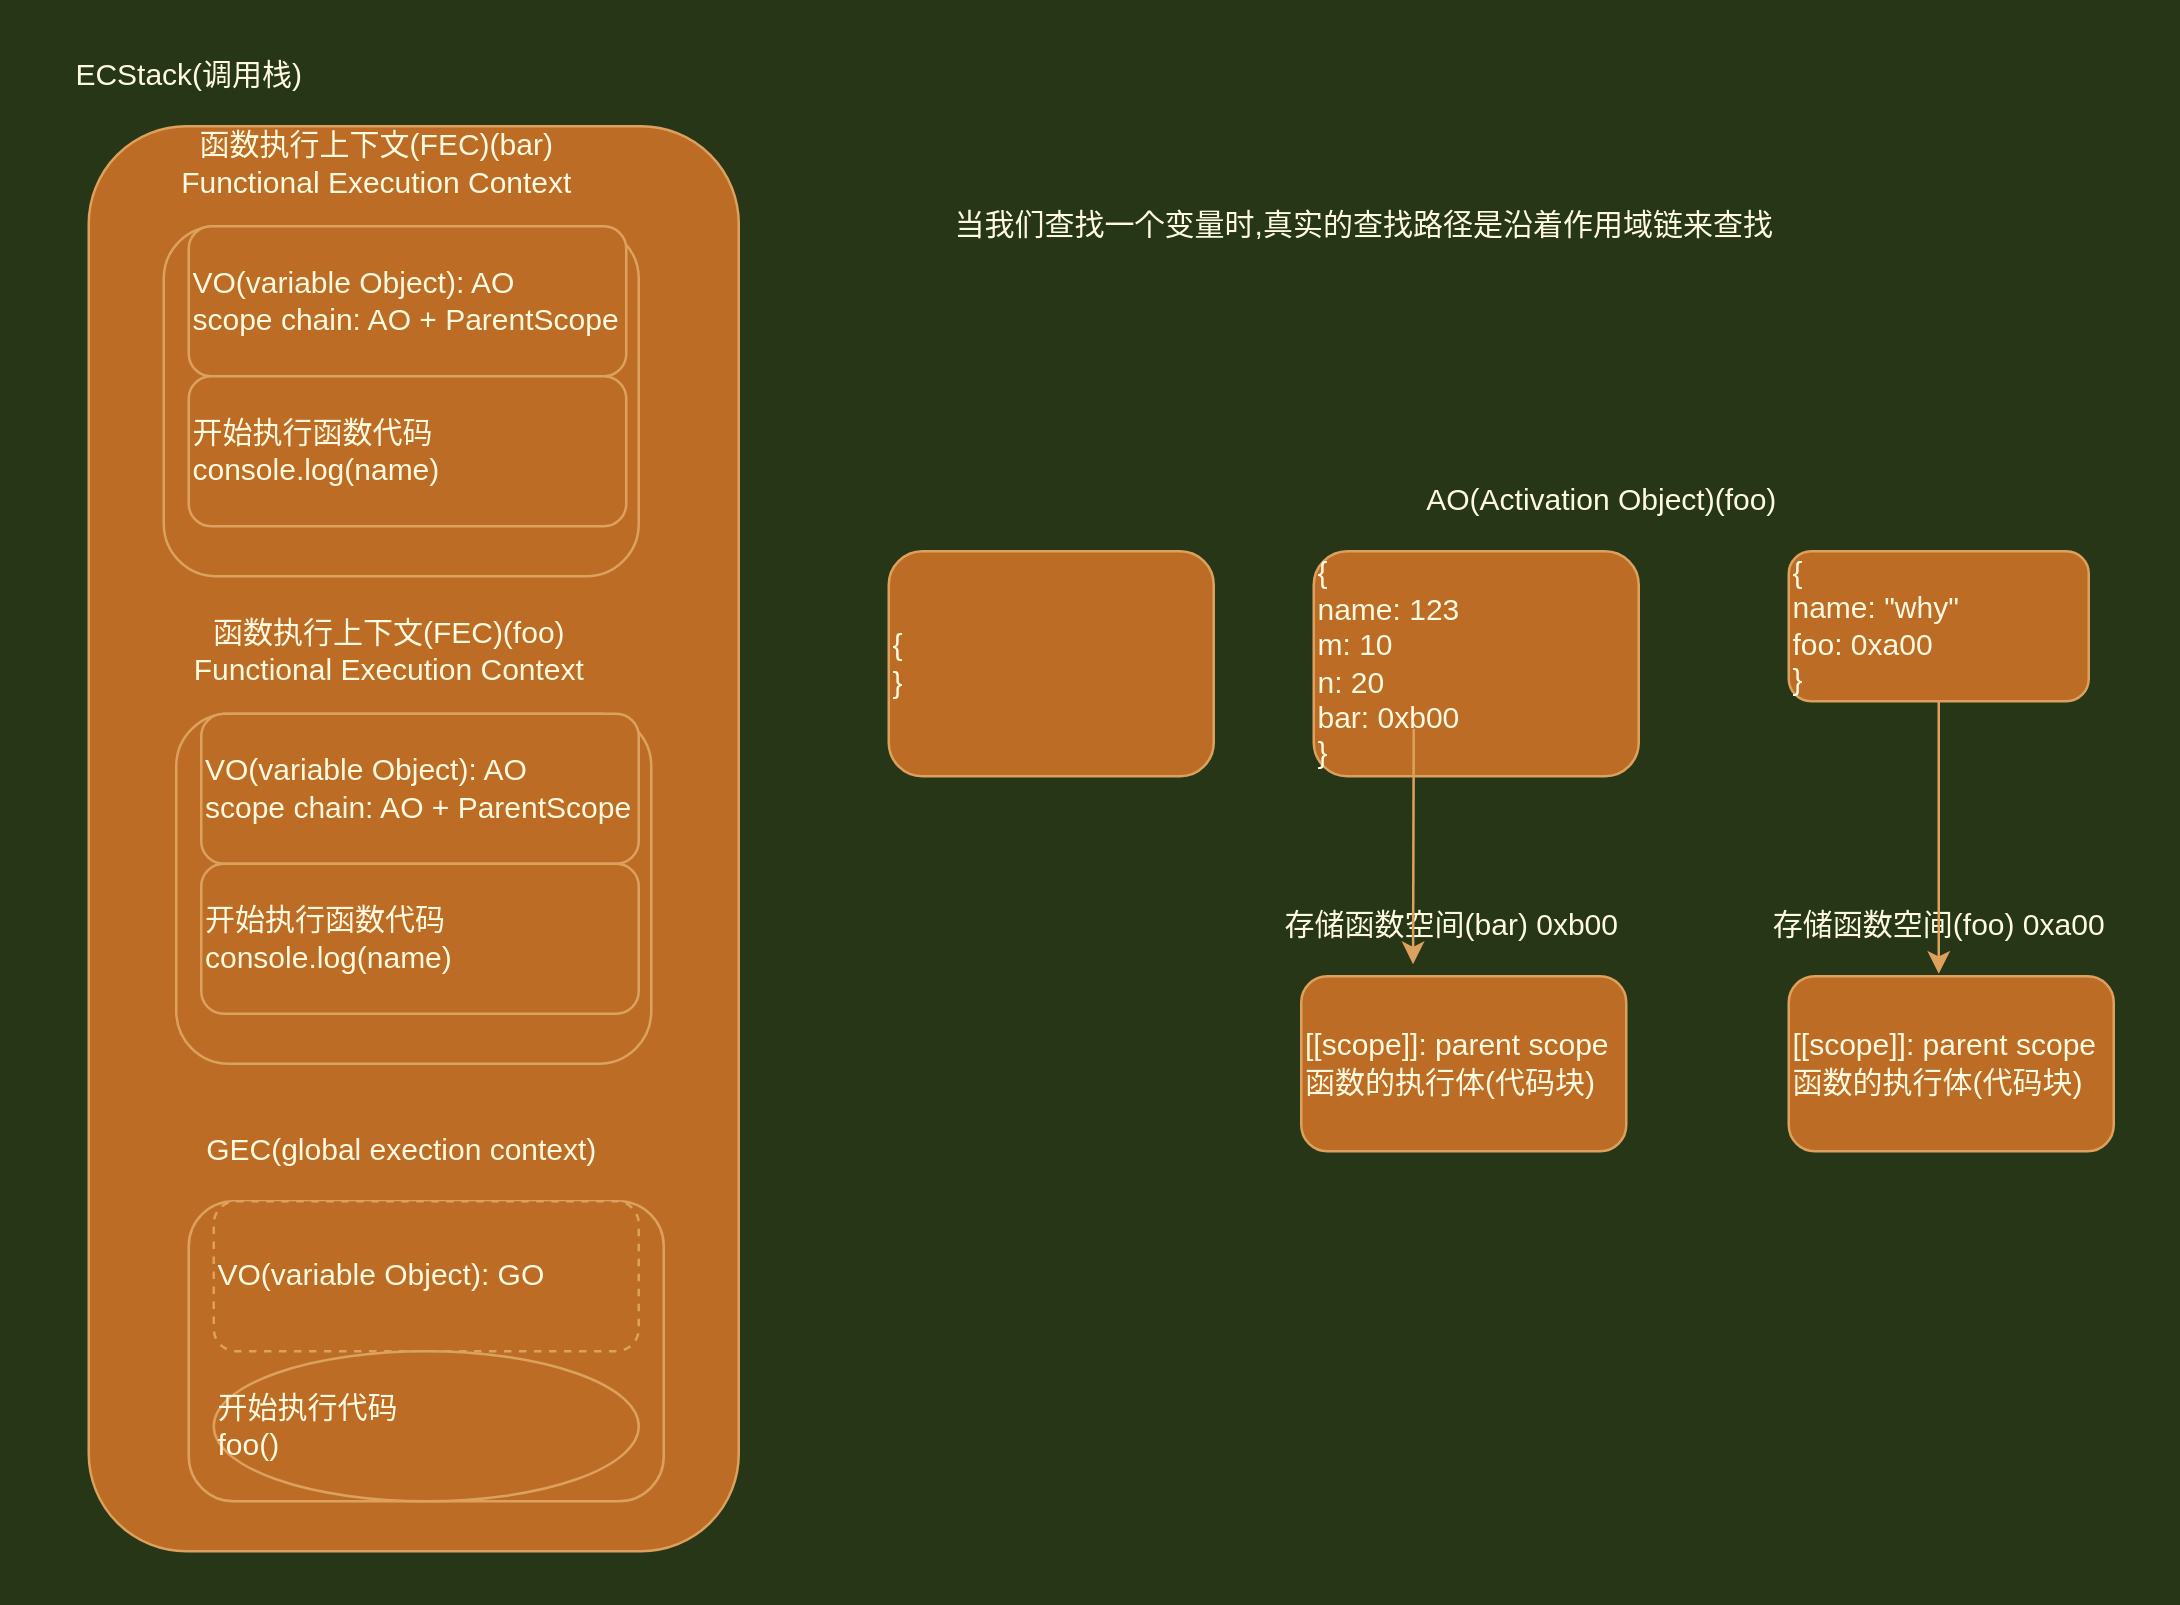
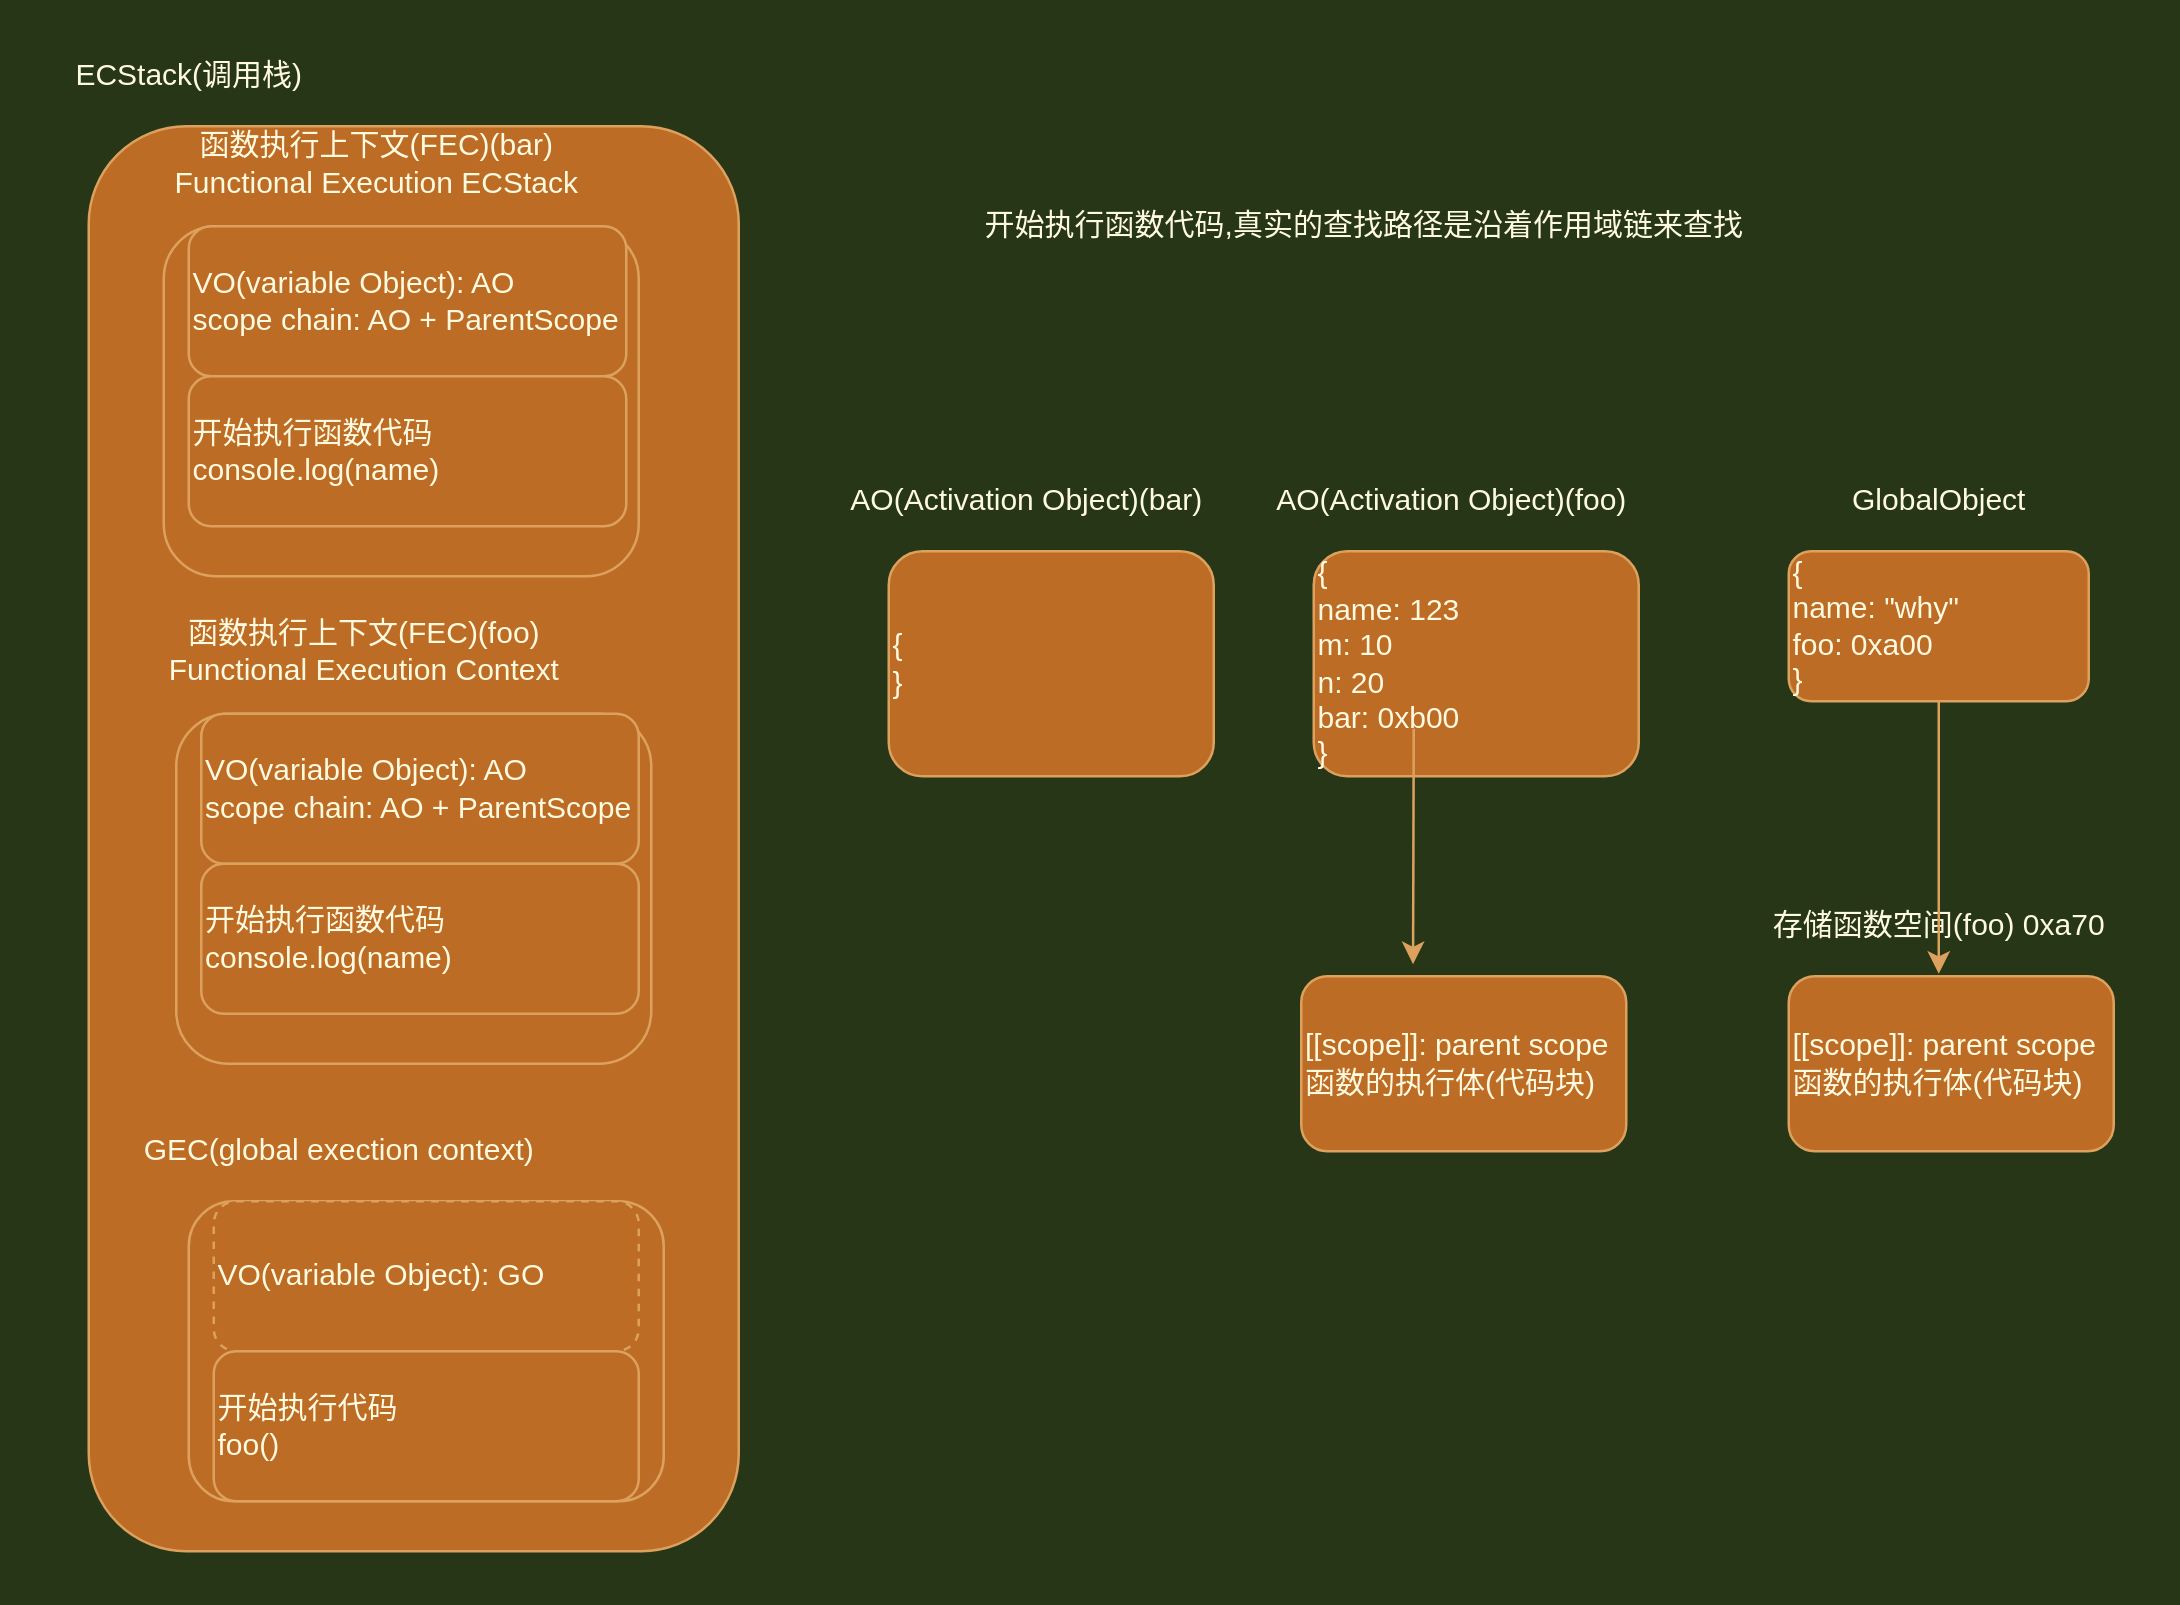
- <mxCell id="24" value="函数执行上下文(FEC)(bar)&lt;br&gt;Functional Execution Context" style="text;html=1;align=center;verticalAlign=middle;resizable=0;points=[];autosize=1;strokeColor=none;fontColor=#FEFAE0;rounded=1;" parent="1" vertex="1"><mxGeometry x="65" y="50" width="170" height="30" as="geometry" /></mxCell>
+ <mxCell id="24" value="函数执行上下文(FEC)(bar)&lt;br&gt;Functional Execution ECStack" style="text;html=1;align=center;verticalAlign=middle;resizable=0;points=[];autosize=1;strokeColor=none;fontColor=#FEFAE0;rounded=1;" parent="1" vertex="1"><mxGeometry x="65" y="50" width="170" height="30" as="geometry" /></mxCell>
- <mxCell id="19" value="当我们查找一个变量时,真实的查找路径是沿着作用域链来查找" style="text;html=1;align=center;verticalAlign=middle;resizable=0;points=[];autosize=1;strokeColor=none;fontColor=#FEFAE0;rounded=1;" parent="1" vertex="1"><mxGeometry x="375" y="80" width="340" height="20" as="geometry" /></mxCell>
+ <mxCell id="19" value="开始执行函数代码,真实的查找路径是沿着作用域链来查找" style="text;html=1;align=center;verticalAlign=middle;resizable=0;points=[];autosize=1;strokeColor=none;fontColor=#FEFAE0;rounded=1;" parent="1" vertex="1"><mxGeometry x="375" y="80" width="340" height="20" as="geometry" /></mxCell>
+ <mxCell id="28" value="AO(Activation Object)(bar)" style="text;html=1;align=center;verticalAlign=middle;resizable=0;points=[];autosize=1;strokeColor=none;fontColor=#FEFAE0;rounded=1;" parent="1" vertex="1"><mxGeometry x="330" y="190" width="160" height="20" as="geometry" /></mxCell>
- <mxCell id="17" value="AO(Activation Object)(foo)" style="text;html=1;align=center;verticalAlign=middle;resizable=0;points=[];autosize=1;strokeColor=none;fontColor=#FEFAE0;rounded=1;" parent="1" vertex="1"><mxGeometry x="560" y="190" width="160" height="20" as="geometry" /></mxCell>
+ <mxCell id="17" value="AO(Activation Object)(foo)" style="text;html=1;align=center;verticalAlign=middle;resizable=0;points=[];autosize=1;strokeColor=none;fontColor=#FEFAE0;rounded=1;" parent="1" vertex="1"><mxGeometry x="500" y="190" width="160" height="20" as="geometry" /></mxCell>
+ <mxCell id="9" value="GlobalObject" style="text;html=1;align=center;verticalAlign=middle;resizable=0;points=[];autosize=1;strokeColor=none;fontColor=#FEFAE0;rounded=1;" parent="1" vertex="1"><mxGeometry x="735" y="190" width="80" height="20" as="geometry" /></mxCell>
- <mxCell id="14" value="函数执行上下文(FEC)(foo)&lt;br&gt;Functional Execution Context" style="text;html=1;align=center;verticalAlign=middle;resizable=0;points=[];autosize=1;strokeColor=none;fontColor=#FEFAE0;rounded=1;" parent="1" vertex="1"><mxGeometry x="70" y="245" width="170" height="30" as="geometry" /></mxCell>
+ <mxCell id="14" value="函数执行上下文(FEC)(foo)&lt;br&gt;Functional Execution Context" style="text;html=1;align=center;verticalAlign=middle;resizable=0;points=[];autosize=1;strokeColor=none;fontColor=#FEFAE0;rounded=1;" parent="1" vertex="1"><mxGeometry x="60" y="245" width="170" height="30" as="geometry" /></mxCell>
- <mxCell id="21" value="存储函数空间(bar) 0xb00" style="text;html=1;align=center;verticalAlign=middle;resizable=0;points=[];autosize=1;strokeColor=none;fontColor=#FEFAE0;rounded=1;" parent="1" vertex="1"><mxGeometry x="505" y="360" width="150" height="20" as="geometry" /></mxCell>
- <mxCell id="11" value="存储函数空间(foo) 0xa00" style="text;html=1;align=center;verticalAlign=middle;resizable=0;points=[];autosize=1;strokeColor=none;fontColor=#FEFAE0;rounded=1;" parent="1" vertex="1"><mxGeometry x="700" y="360" width="150" height="20" as="geometry" /></mxCell>
+ <mxCell id="11" value="存储函数空间(foo) 0xa70" style="text;html=1;align=center;verticalAlign=middle;resizable=0;points=[];autosize=1;strokeColor=none;fontColor=#FEFAE0;rounded=1;" parent="1" vertex="1"><mxGeometry x="700" y="360" width="150" height="20" as="geometry" /></mxCell>
- <mxCell id="5" value="GEC(global exection context)" style="text;html=1;align=center;verticalAlign=middle;resizable=0;points=[];autosize=1;strokeColor=none;fontColor=#FEFAE0;rounded=1;" parent="1" vertex="1"><mxGeometry x="75" y="450" width="170" height="20" as="geometry" /></mxCell>
+ <mxCell id="5" value="GEC(global exection context)" style="text;html=1;align=center;verticalAlign=middle;resizable=0;points=[];autosize=1;strokeColor=none;fontColor=#FEFAE0;rounded=1;" parent="1" vertex="1"><mxGeometry x="50" y="450" width="170" height="20" as="geometry" /></mxCell>
- <mxCell id="7" value="开始执行代码&lt;br&gt;foo()" style="ellipse;whiteSpace=wrap;html=1;align=left;fillColor=#BC6C25;strokeColor=#DDA15E;fontColor=#FEFAE0;" parent="1" vertex="1"><mxGeometry x="85" y="540" width="170" height="60" as="geometry" /></mxCell>
+ <mxCell id="7" value="开始执行代码&lt;br&gt;foo()" style="whiteSpace=wrap;html=1;align=left;fillColor=#BC6C25;strokeColor=#DDA15E;fontColor=#FEFAE0;rounded=1;" parent="1" vertex="1"><mxGeometry x="85" y="540" width="170" height="60" as="geometry" /></mxCell>
